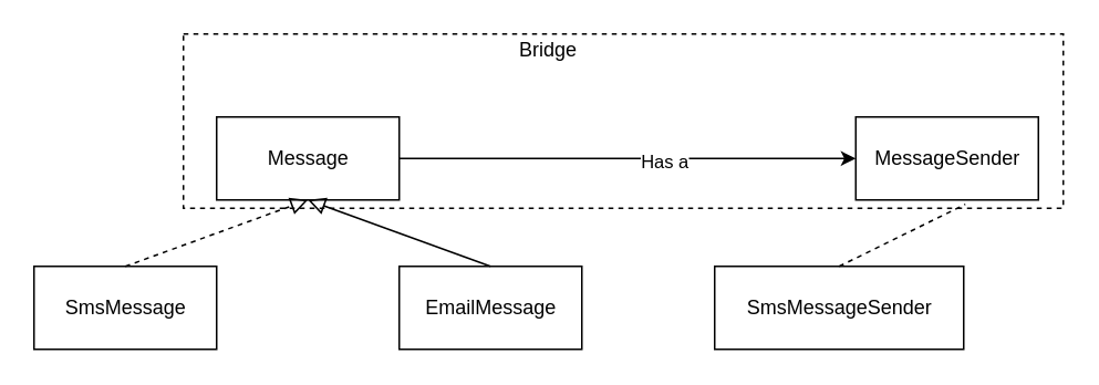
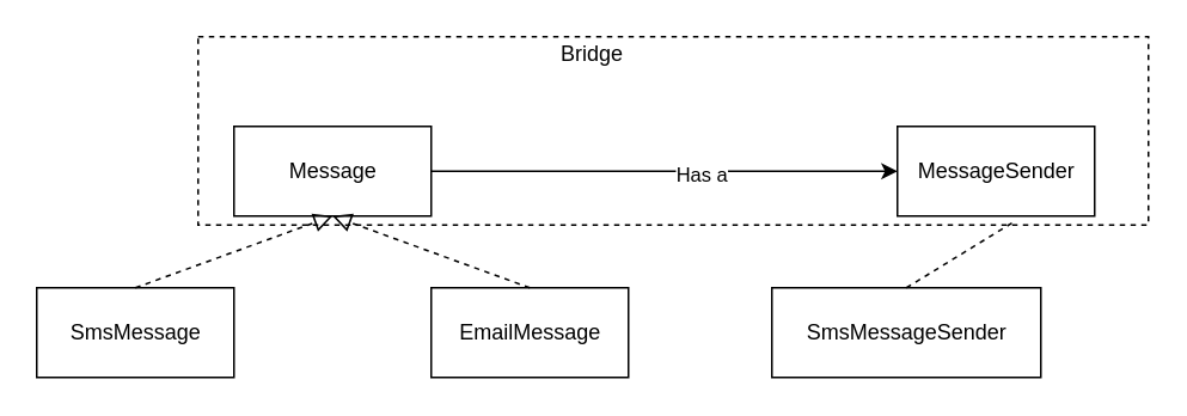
- <mxCell id="9" value="MessageSender" style="html=1;" vertex="1" parent="1"><mxGeometry x="515" y="70" width="110" height="50" as="geometry" /></mxCell>
+ <mxCell id="9" value="MessageSender" style="html=1;" vertex="1" parent="1"><mxGeometry x="500" y="70" width="110" height="50" as="geometry" /></mxCell>
- <mxCell id="7" value="" style="endArrow=block;startArrow=none;endFill=0;startFill=0;endSize=8;html=1;verticalAlign=bottom;dashed=0;labelBackgroundColor=none;entryX=0.5;entryY=1;entryDx=0;entryDy=0;exitX=0.5;exitY=0;exitDx=0;exitDy=0;" edge="1" parent="1" source="6" target="4"><mxGeometry width="160" relative="1" as="geometry"><mxPoint x="240" y="160" as="sourcePoint" /><mxPoint x="400" y="160" as="targetPoint" /></mxGeometry></mxCell>
+ <mxCell id="7" value="" style="endArrow=block;startArrow=none;endFill=0;startFill=0;endSize=8;html=1;verticalAlign=bottom;dashed=1;labelBackgroundColor=none;entryX=0.5;entryY=1;entryDx=0;entryDy=0;exitX=0.5;exitY=0;exitDx=0;exitDy=0;" edge="1" parent="1" source="6" target="4"><mxGeometry width="160" relative="1" as="geometry"><mxPoint x="240" y="160" as="sourcePoint" /><mxPoint x="400" y="160" as="targetPoint" /></mxGeometry></mxCell>
